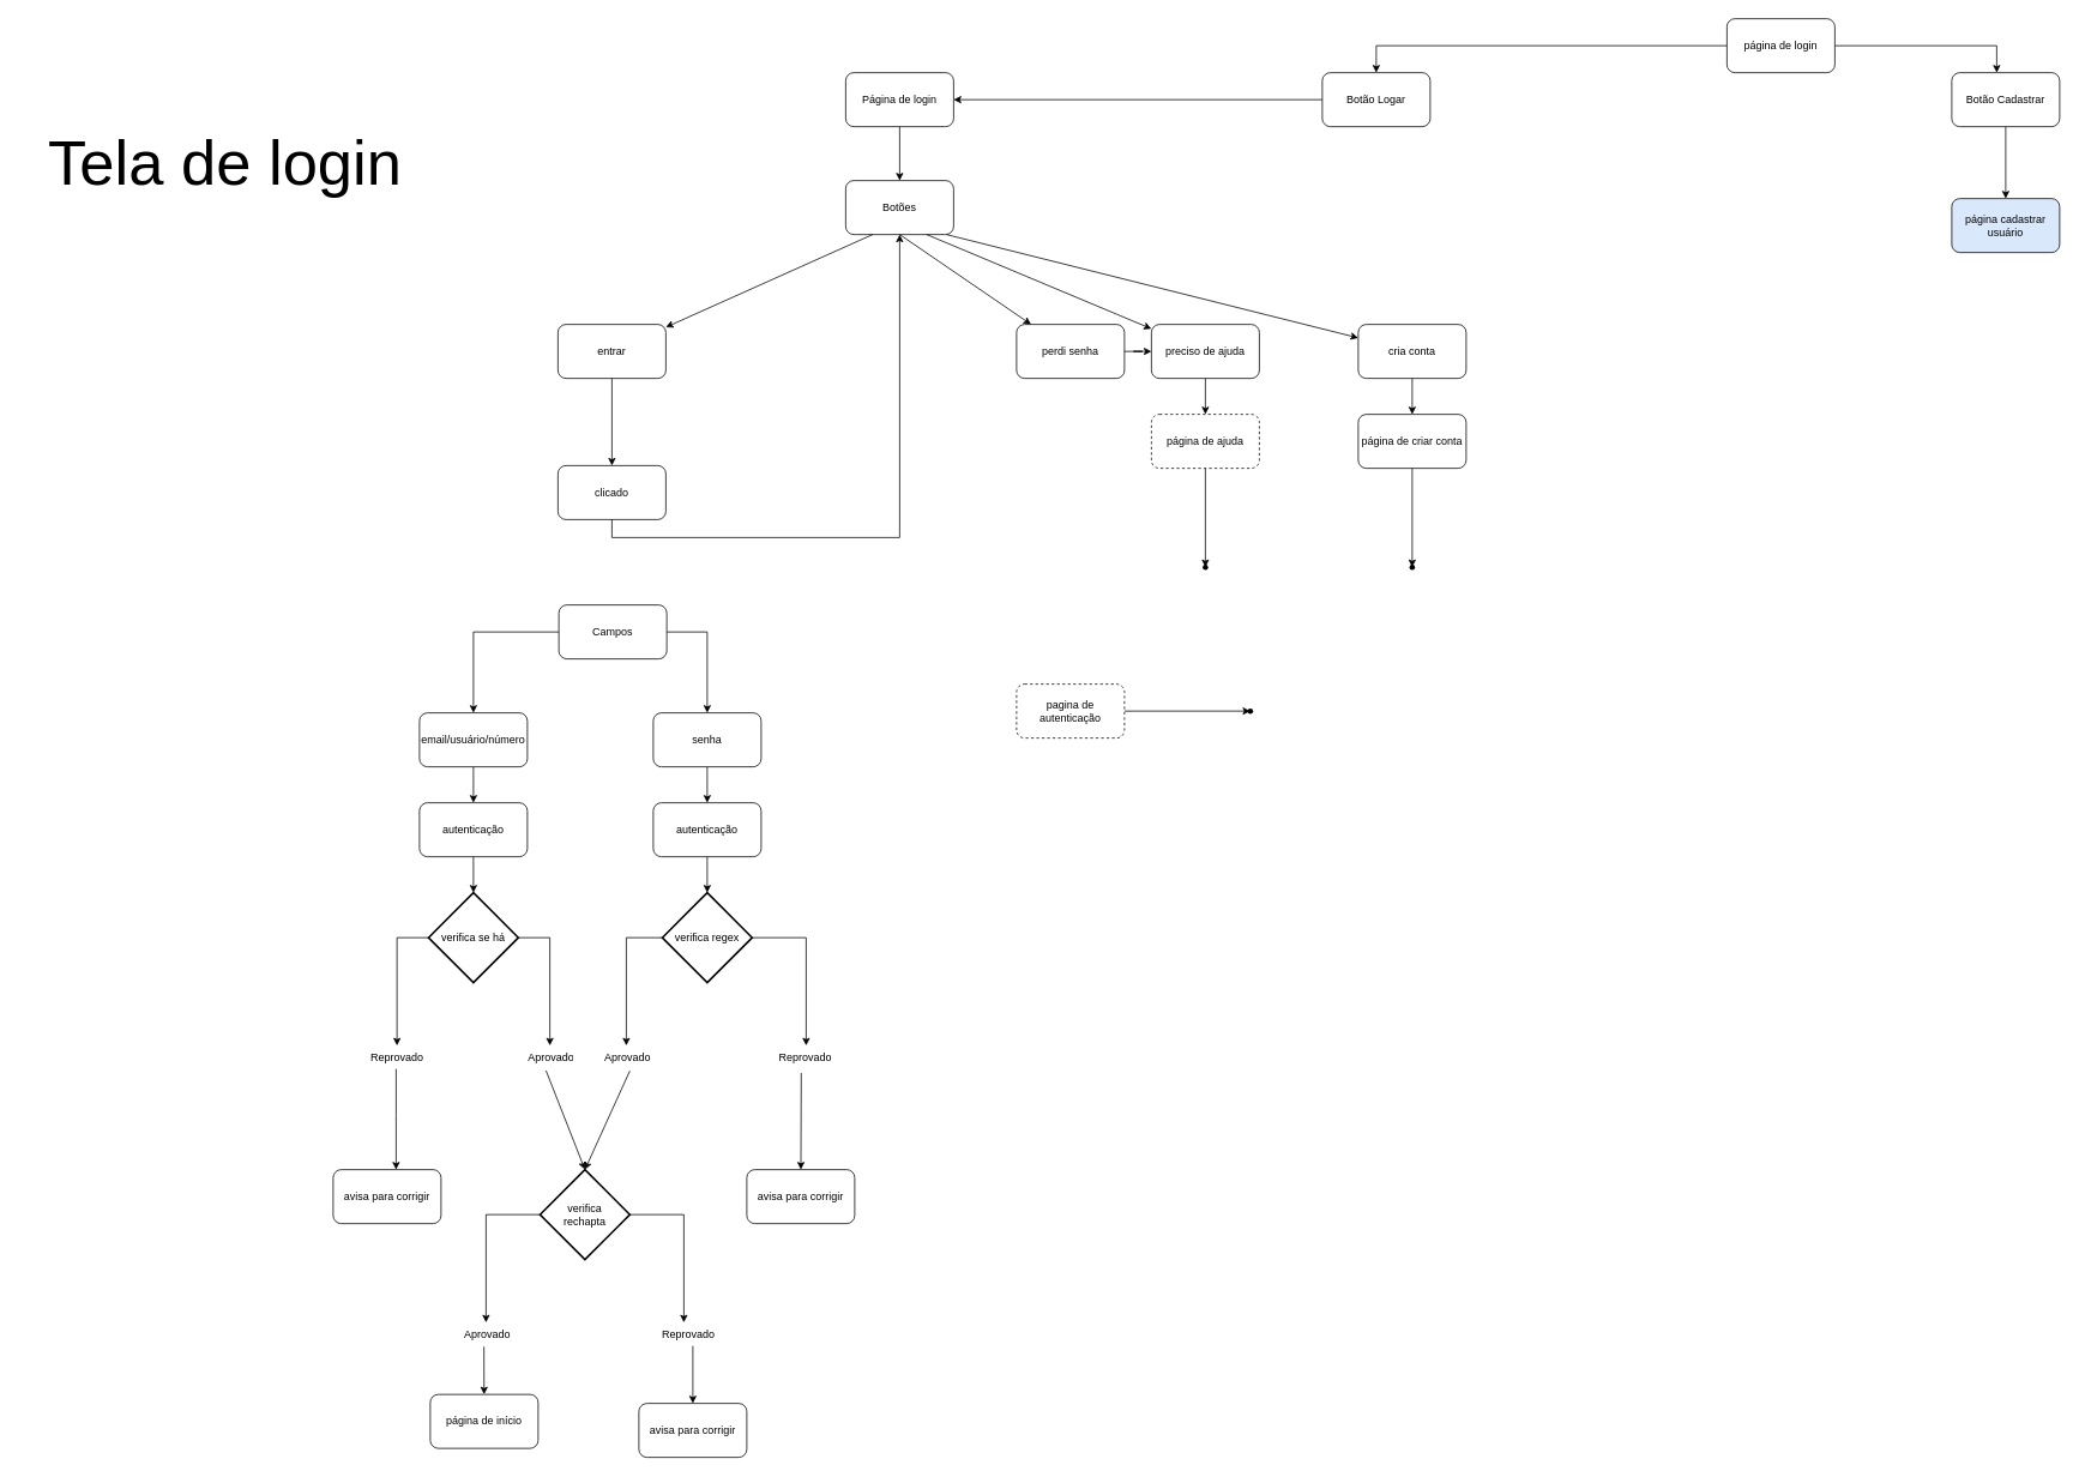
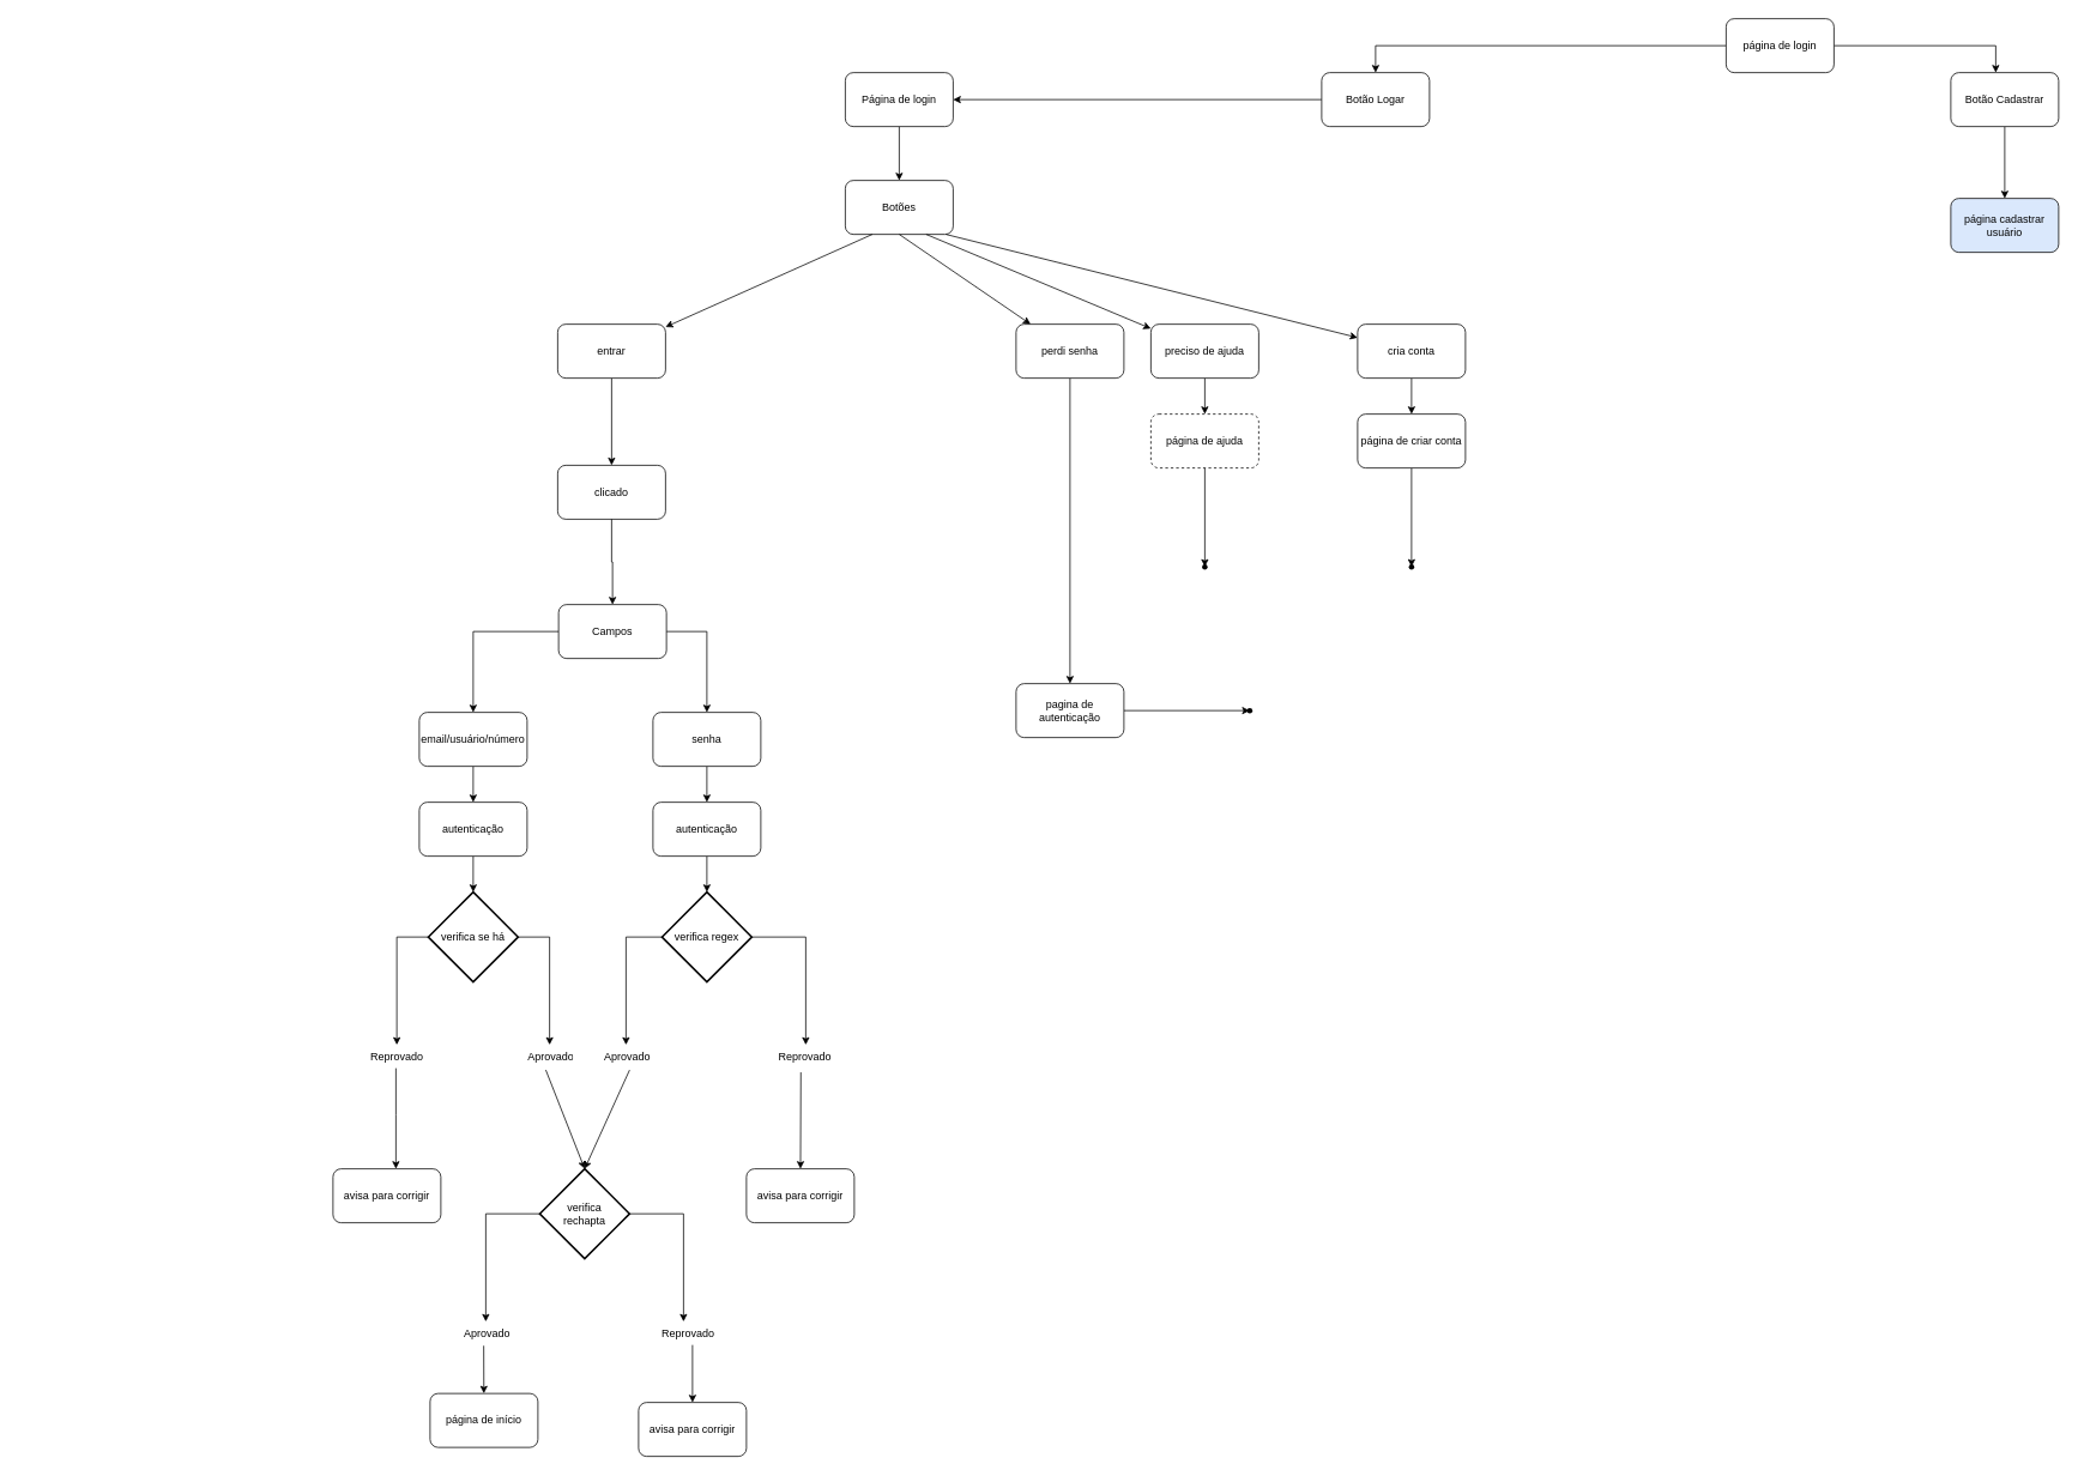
- <mxCell id="72" value="Tela de login" style="text;html=1;strokeColor=none;fillColor=none;align=center;verticalAlign=middle;whiteSpace=wrap;rounded=0;fontSize=70;" vertex="1" parent="1"><mxGeometry x="20" y="80" width="460" height="200" as="geometry" /></mxCell>
- <mxCell id="34" value="" style="edgeStyle=orthogonalEdgeStyle;rounded=0;orthogonalLoop=1;jettySize=auto;html=1;" edge="1" parent="1" source="35" target="37"><mxGeometry relative="1" as="geometry" /></mxCell>
+ <mxCell id="34" value="" style="edgeStyle=orthogonalEdgeStyle;rounded=0;orthogonalLoop=1;jettySize=auto;html=1;" edge="1" parent="1" source="35" target="49"><mxGeometry relative="1" as="geometry" /></mxCell>
- <mxCell id="47" value="" style="edgeStyle=orthogonalEdgeStyle;rounded=0;orthogonalLoop=1;jettySize=auto;html=1;exitX=0.5;exitY=1;exitDx=0;exitDy=0;" edge="1" parent="1" source="2" target="28"><mxGeometry relative="1" as="geometry"><mxPoint x="680" y="632" as="sourcePoint" /></mxGeometry></mxCell>
+ <mxCell id="47" value="" style="edgeStyle=orthogonalEdgeStyle;rounded=0;orthogonalLoop=1;jettySize=auto;html=1;exitX=0.5;exitY=1;exitDx=0;exitDy=0;" edge="1" parent="1" source="2" target="14"><mxGeometry relative="1" as="geometry"><mxPoint x="680" y="632" as="sourcePoint" /></mxGeometry></mxCell>
- <mxCell id="49" value="pagina de autenticação" style="rounded=1;whiteSpace=wrap;html=1;dashed=1;" vertex="1" parent="1"><mxGeometry x="1130" y="760" width="120" height="60" as="geometry" /></mxCell>
+ <mxCell id="49" value="pagina de autenticação" style="rounded=1;whiteSpace=wrap;html=1;" vertex="1" parent="1"><mxGeometry x="1130" y="760" width="120" height="60" as="geometry" /></mxCell>
